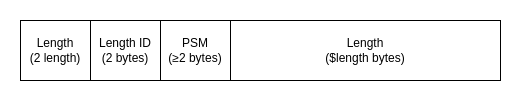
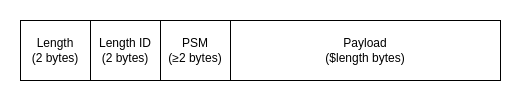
- <mxCell id="2" value="Length&lt;br&gt;(2 length)" style="rounded=0;whiteSpace=wrap;html=1;fillColor=none;" parent="1" vertex="1"><mxGeometry x="20" y="20" width="70" height="60" as="geometry" /></mxCell>
+ <mxCell id="2" value="Length&lt;br&gt;(2 bytes)" style="rounded=0;whiteSpace=wrap;html=1;fillColor=none;" parent="1" vertex="1"><mxGeometry x="20" y="20" width="70" height="60" as="geometry" /></mxCell>
- <mxCell id="4" value="Length&lt;br&gt;($length bytes)" style="rounded=0;whiteSpace=wrap;html=1;fillColor=none;" parent="1" vertex="1"><mxGeometry x="230" y="20" width="270" height="60" as="geometry" /></mxCell>
+ <mxCell id="4" value="Payload&lt;br&gt;($length bytes)" style="rounded=0;whiteSpace=wrap;html=1;fillColor=none;" parent="1" vertex="1"><mxGeometry x="230" y="20" width="270" height="60" as="geometry" /></mxCell>
